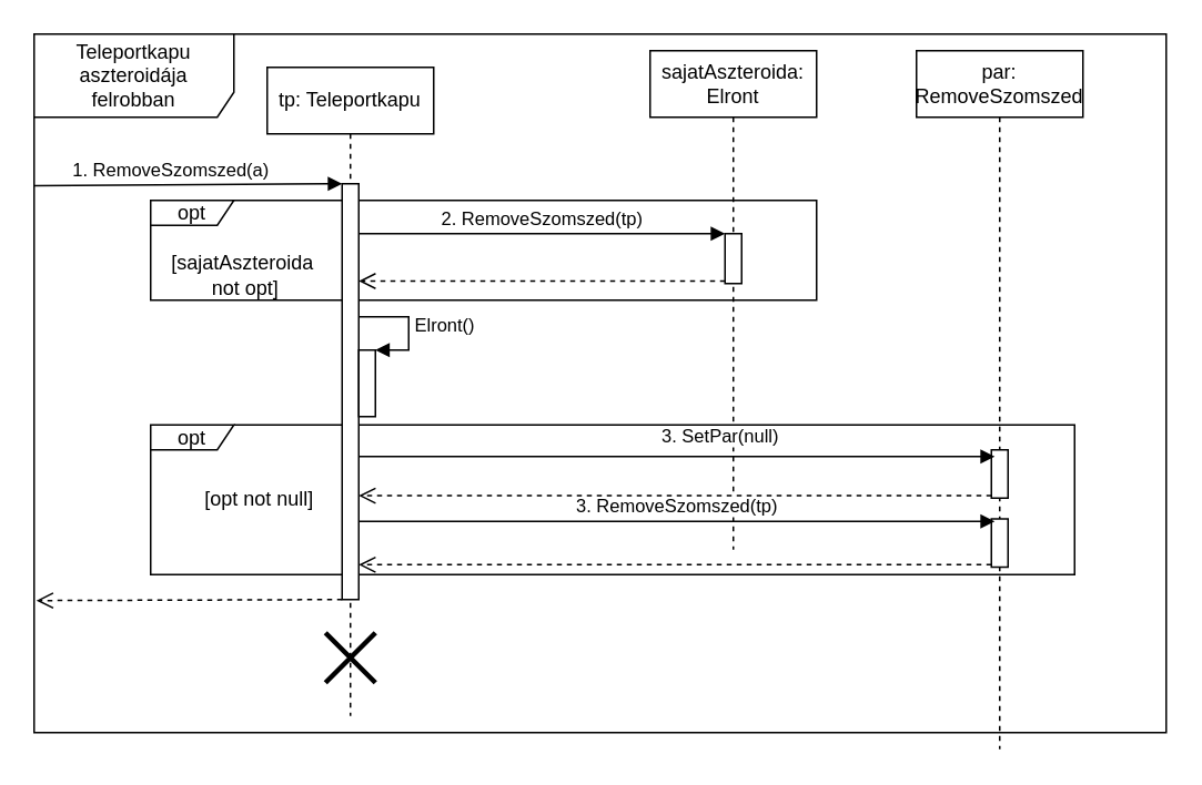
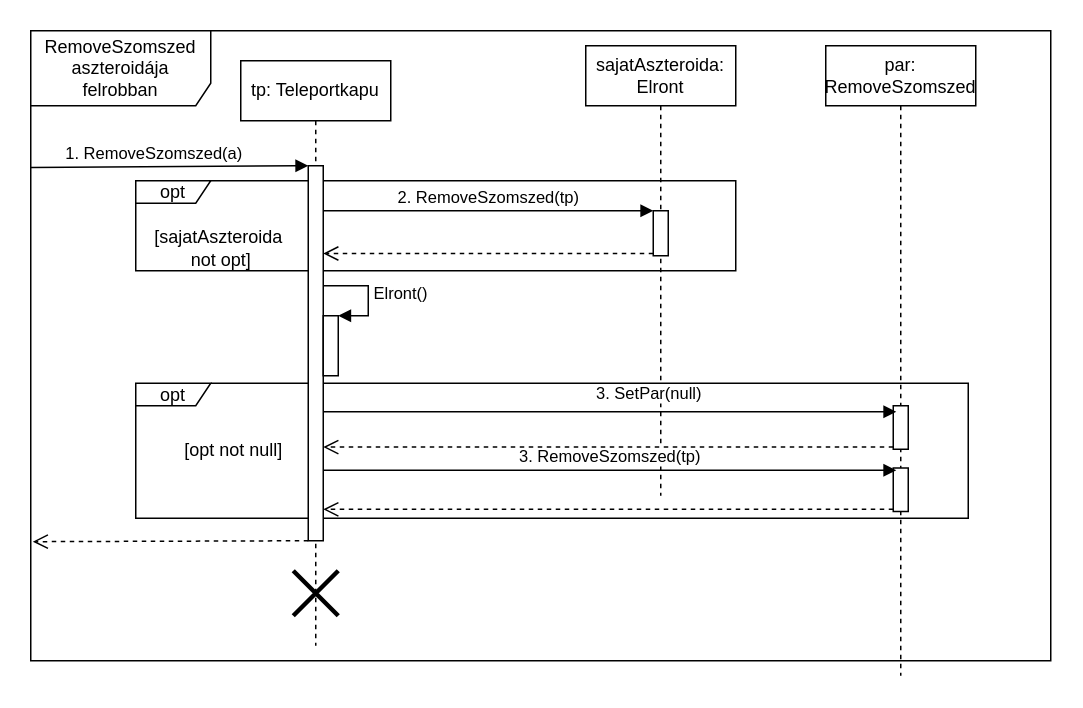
- <mxCell id="2" value="Teleportkapu aszteroidája felrobban" style="shape=umlFrame;whiteSpace=wrap;html=1;width=120;height=50;" vertex="1" parent="1"><mxGeometry x="20" y="20" width="680" height="420" as="geometry" /></mxCell>
+ <mxCell id="2" value="RemoveSzomszed aszteroidája felrobban" style="shape=umlFrame;whiteSpace=wrap;html=1;width=120;height=50;" vertex="1" parent="1"><mxGeometry x="20" y="20" width="680" height="420" as="geometry" /></mxCell>
